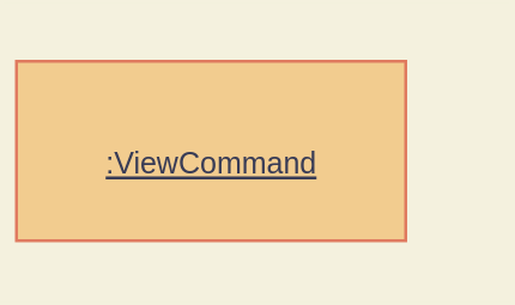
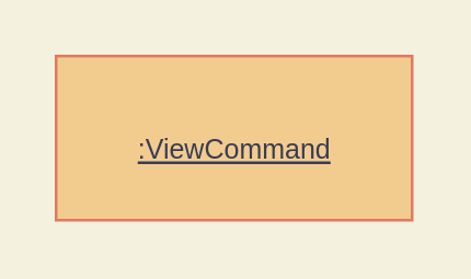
- <mxCell id="2" value="&lt;font face=&quot;Helvetica&quot;&gt;&lt;span style=&quot;font-size: 10px&quot;&gt;&lt;u&gt;:ViewCommand&lt;/u&gt;&lt;/span&gt;&lt;/font&gt;" style="html=1;sketch=0;hachureGap=4;pointerEvents=0;fontFamily=Architects Daughter;fontSource=https%3A%2F%2Ffonts.googleapis.com%2Fcss%3Ffamily%3DArchitects%2BDaughter;fontSize=20;fillColor=#F2CC8F;strokeColor=#E07A5F;fontColor=#393C56;" vertex="1" parent="1"><mxGeometry x="5" y="20" width="130" height="60" as="geometry" /></mxCell>
+ <mxCell id="2" value="&lt;font face=&quot;Helvetica&quot;&gt;&lt;span style=&quot;font-size: 10px&quot;&gt;&lt;u&gt;:ViewCommand&lt;/u&gt;&lt;/span&gt;&lt;/font&gt;" style="html=1;sketch=0;hachureGap=4;pointerEvents=0;fontFamily=Architects Daughter;fontSource=https%3A%2F%2Ffonts.googleapis.com%2Fcss%3Ffamily%3DArchitects%2BDaughter;fontSize=20;fillColor=#F2CC8F;strokeColor=#E07A5F;fontColor=#393C56;" vertex="1" parent="1"><mxGeometry x="20" y="20" width="130" height="60" as="geometry" /></mxCell>
